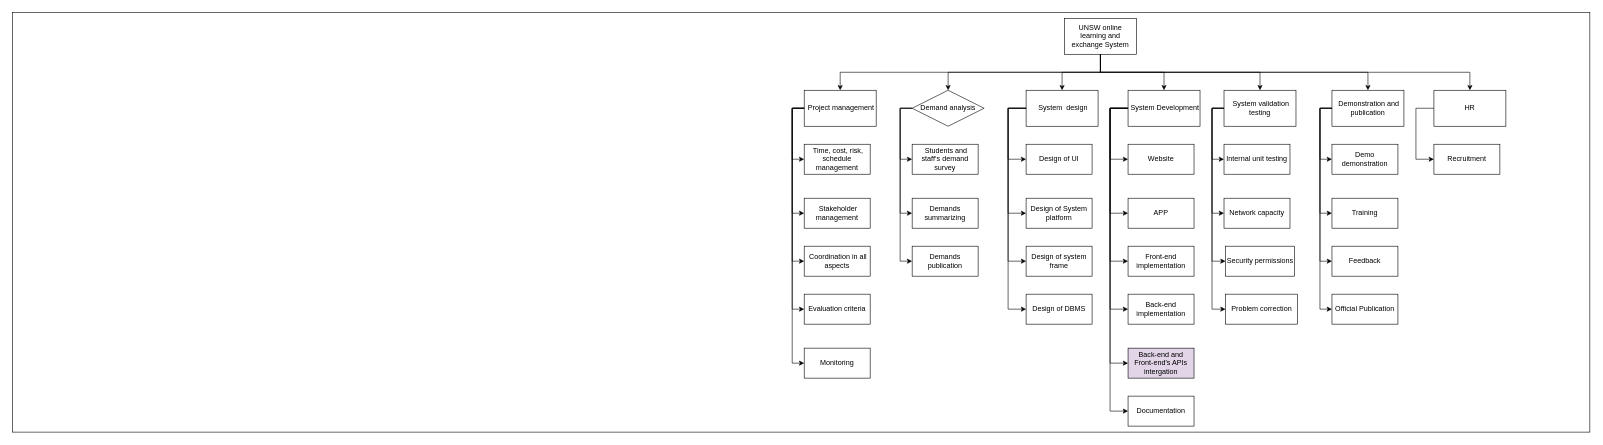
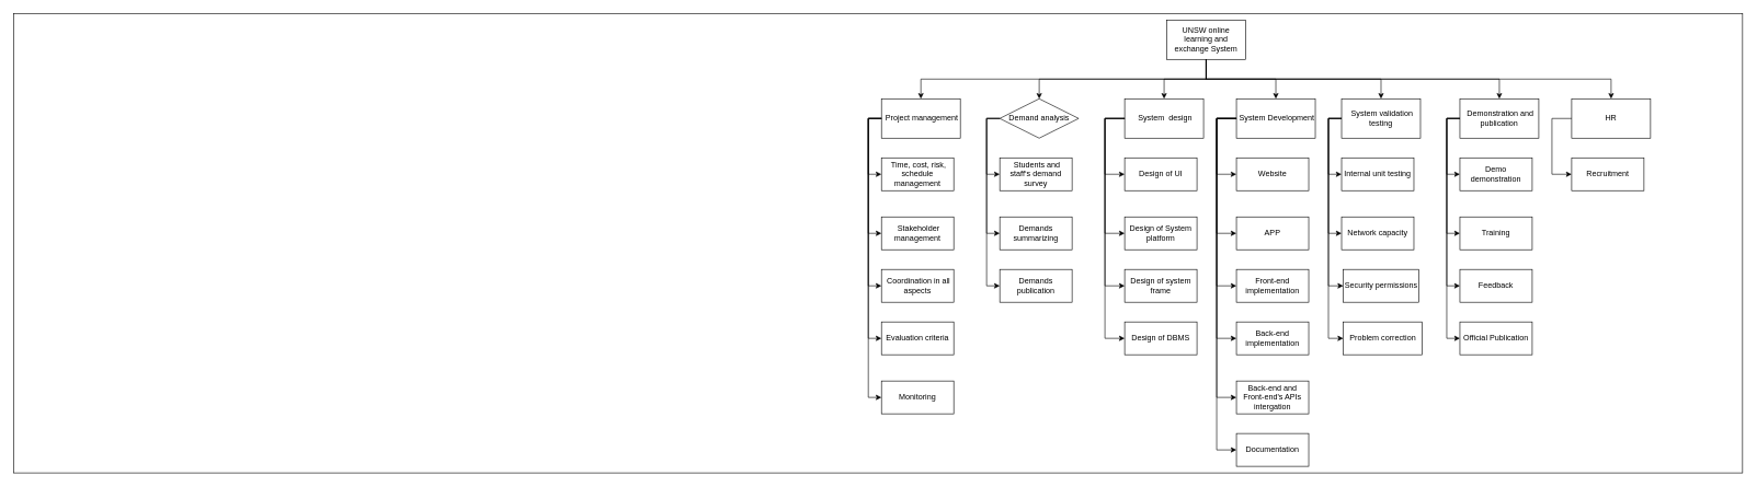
- <mxCell id="36" value="&lt;span style=&quot;font-family: &amp;#34;helvetica&amp;#34;&quot;&gt;Back-end and Front-end's APIs intergation&lt;/span&gt;" style="rounded=0;whiteSpace=wrap;html=1;fillColor=#e1d5e7;" vertex="1" parent="1"><mxGeometry x="1880" y="580" width="110" height="50" as="geometry" /></mxCell>
+ <mxCell id="36" value="&lt;span style=&quot;font-family: &amp;#34;helvetica&amp;#34;&quot;&gt;Back-end and Front-end's APIs intergation&lt;/span&gt;" style="rounded=0;whiteSpace=wrap;html=1;" vertex="1" parent="1"><mxGeometry x="1880" y="580" width="110" height="50" as="geometry" /></mxCell>
